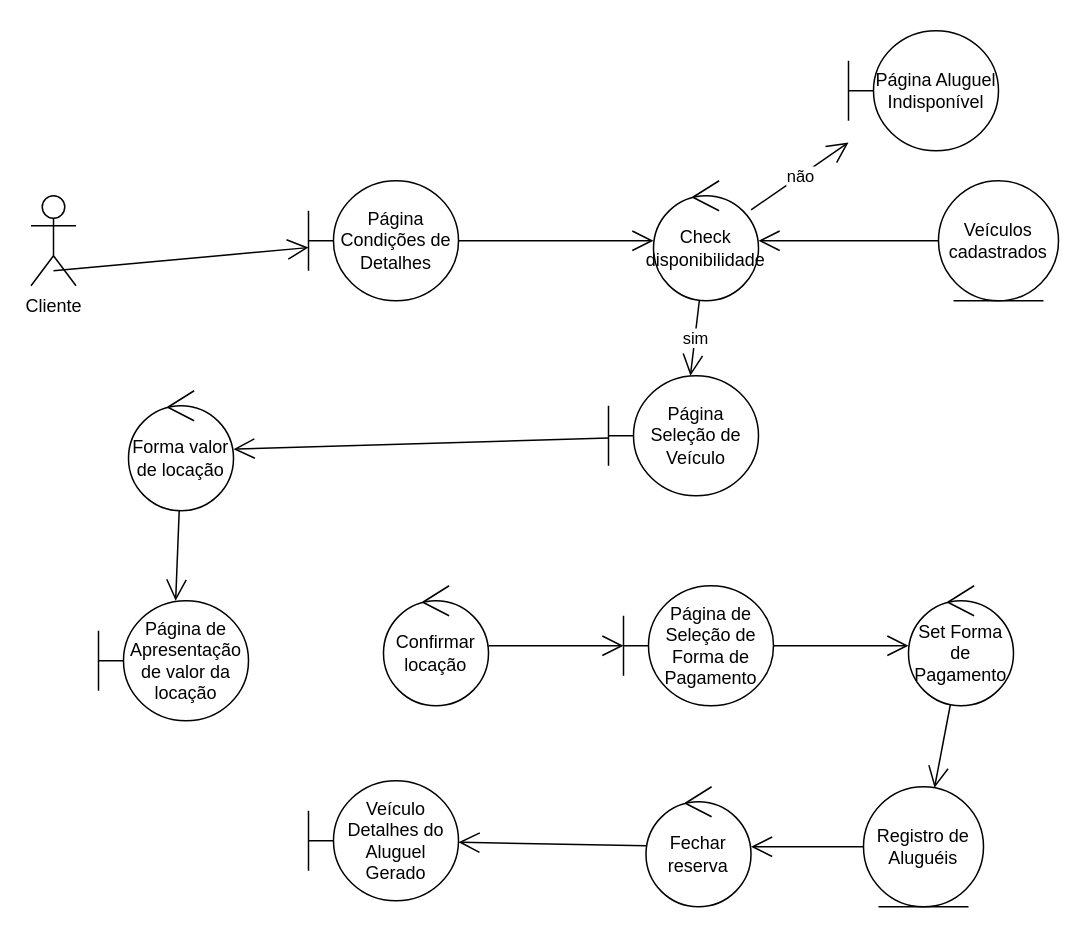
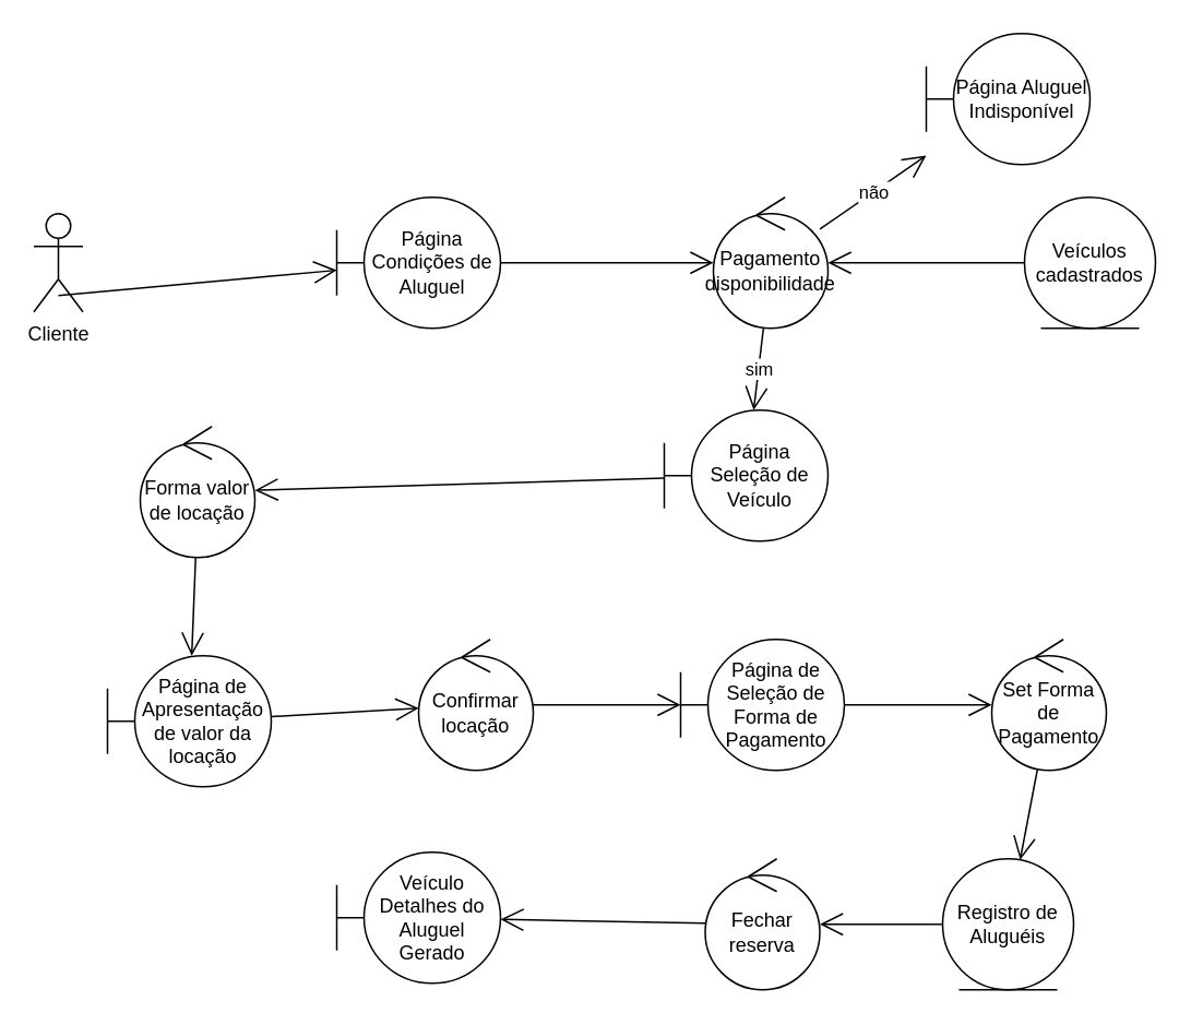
- <mxCell id="2" value="Página Condições de Detalhes" style="shape=umlBoundary;whiteSpace=wrap;html=1;" parent="1" vertex="1"><mxGeometry x="205" y="120" width="100" height="80" as="geometry" /></mxCell>
+ <mxCell id="2" value="Página Condições de Aluguel" style="shape=umlBoundary;whiteSpace=wrap;html=1;" parent="1" vertex="1"><mxGeometry x="205" y="120" width="100" height="80" as="geometry" /></mxCell>
- <mxCell id="4" value="Check disponibilidade&lt;br&gt;" style="ellipse;shape=umlControl;whiteSpace=wrap;html=1;" parent="1" vertex="1"><mxGeometry x="435" y="120" width="70" height="80" as="geometry" /></mxCell>
+ <mxCell id="4" value="Pagamento disponibilidade&lt;br&gt;" style="ellipse;shape=umlControl;whiteSpace=wrap;html=1;" parent="1" vertex="1"><mxGeometry x="435" y="120" width="70" height="80" as="geometry" /></mxCell>
+ <mxCell id="16" value="" style="endArrow=open;endFill=1;endSize=12;html=1;" parent="1" source="13" target="15" edge="1"><mxGeometry width="160" relative="1" as="geometry"><mxPoint x="15" y="500" as="sourcePoint" /><mxPoint x="175" y="500" as="targetPoint" /></mxGeometry></mxCell>
